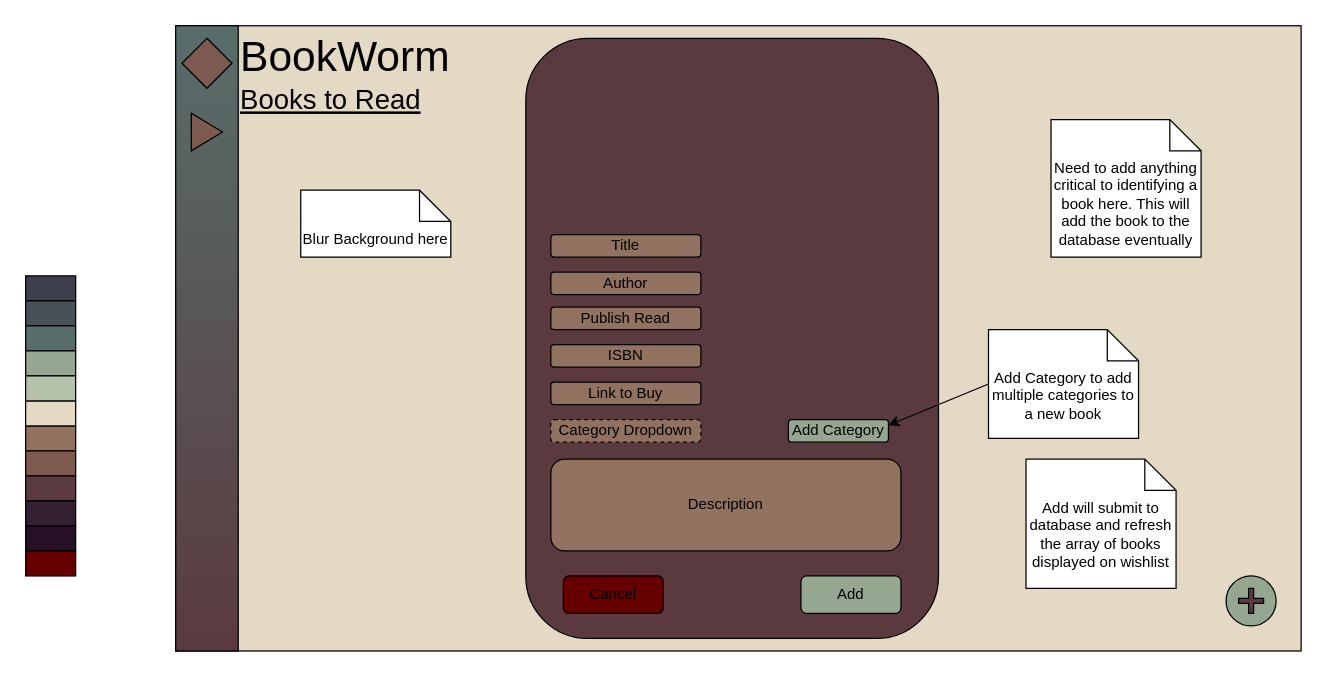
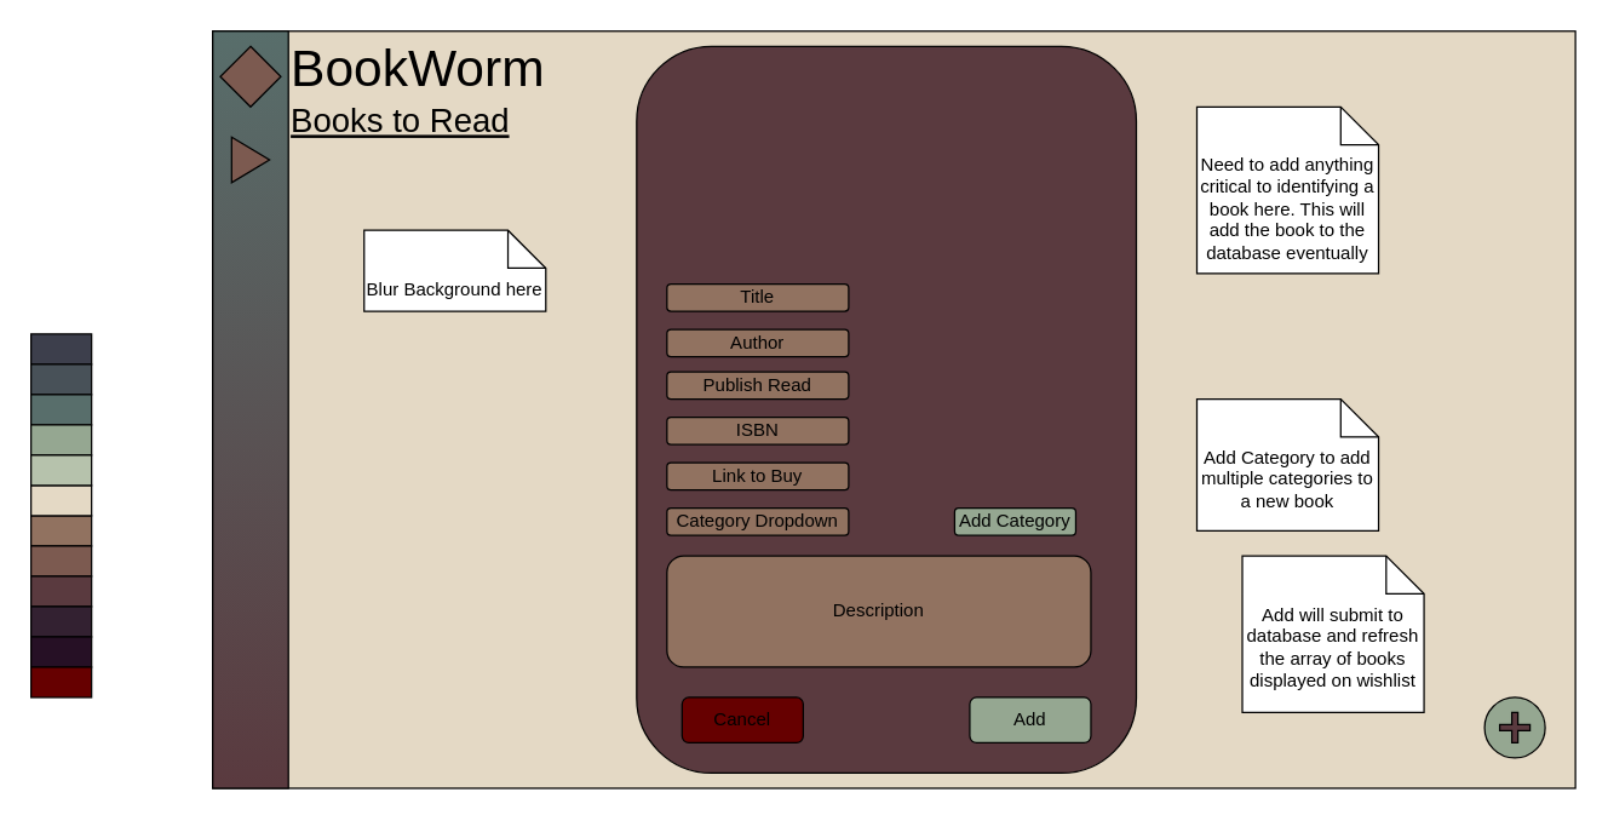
- <mxCell id="34" value="Need to add anything critical to identifying a book here. This will add the book to the database eventually" style="shape=note2;boundedLbl=1;whiteSpace=wrap;html=1;size=25;verticalAlign=top;align=center;fillColor=#FFFFFF;" vertex="1" parent="1"><mxGeometry x="840" y="95" width="120" height="110" as="geometry" /></mxCell>
+ <mxCell id="34" value="Need to add anything critical to identifying a book here. This will add the book to the database eventually" style="shape=note2;boundedLbl=1;whiteSpace=wrap;html=1;size=25;verticalAlign=top;align=center;fillColor=#FFFFFF;" vertex="1" parent="1"><mxGeometry x="790" y="70" width="120" height="110" as="geometry" /></mxCell>
- <mxCell id="33" value="" style="endArrow=classic;html=1;exitX=0;exitY=0.5;exitDx=0;exitDy=0;exitPerimeter=0;entryX=1;entryY=0.25;entryDx=0;entryDy=0;" edge="1" parent="1" source="32" target="31"><mxGeometry width="50" height="50" relative="1" as="geometry"><mxPoint x="520" y="320" as="sourcePoint" /><mxPoint x="570" y="270" as="targetPoint" /></mxGeometry></mxCell>
- <mxCell id="30" value="Category Dropdown" style="rounded=1;whiteSpace=wrap;html=1;fillColor=#917260;dashed=1;" vertex="1" parent="1"><mxGeometry x="440" y="335" width="120" height="18" as="geometry" /></mxCell>
+ <mxCell id="30" value="Category Dropdown" style="rounded=1;whiteSpace=wrap;html=1;fillColor=#917260;" vertex="1" parent="1"><mxGeometry x="440" y="335" width="120" height="18" as="geometry" /></mxCell>
